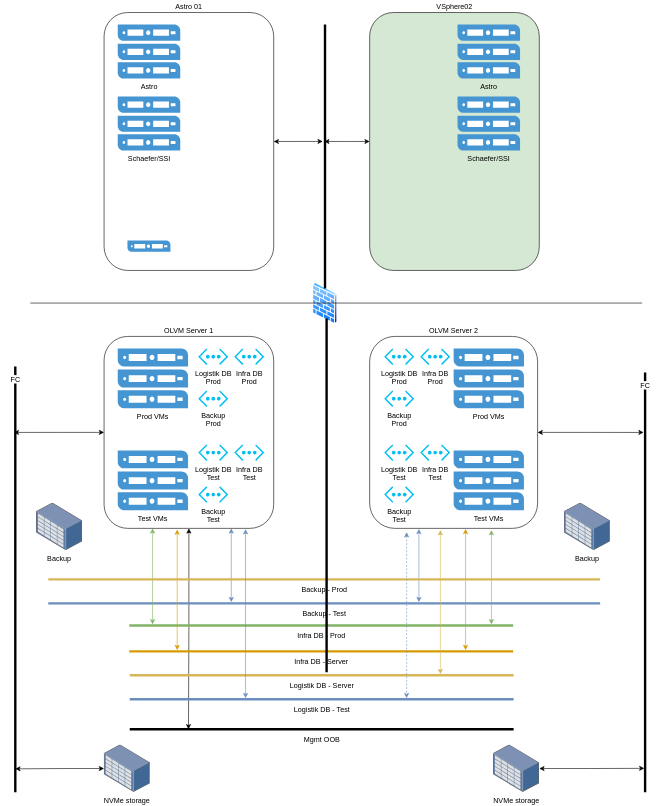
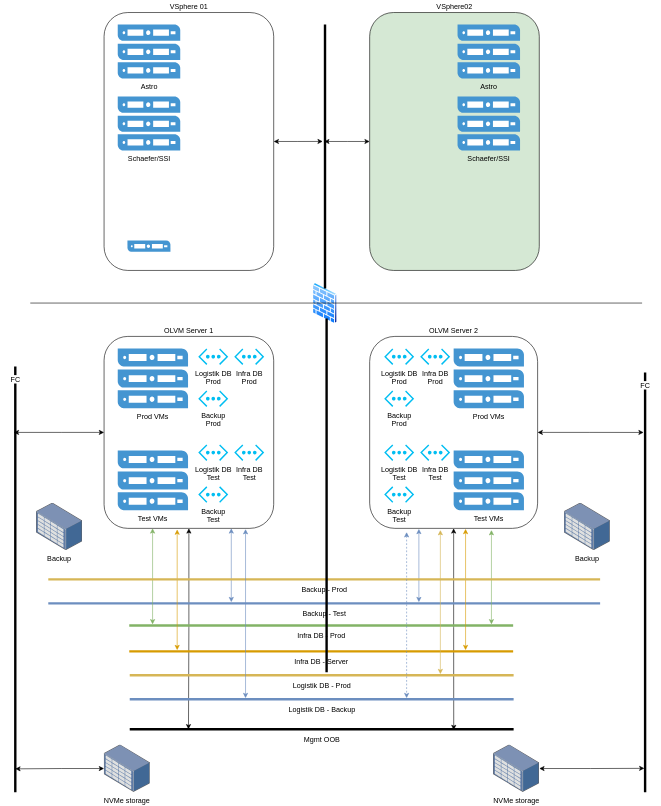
- <mxCell id="28" value="Astro 01" style="rounded=1;whiteSpace=wrap;html=1;verticalAlign=bottom;labelPosition=center;verticalLabelPosition=top;align=center;arcSize=14;" vertex="1" parent="1"><mxGeometry x="173" y="20" width="282.8" height="430" as="geometry" /></mxCell>
+ <mxCell id="28" value="VSphere 01" style="rounded=1;whiteSpace=wrap;html=1;verticalAlign=bottom;labelPosition=center;verticalLabelPosition=top;align=center;arcSize=14;" vertex="1" parent="1"><mxGeometry x="173" y="20" width="282.8" height="430" as="geometry" /></mxCell>
+ <mxCell id="8" style="edgeStyle=orthogonalEdgeStyle;rounded=0;orthogonalLoop=1;jettySize=auto;html=1;startArrow=classic;startFill=1;strokeColor=default;entryX=0.844;entryY=0.625;entryDx=0;entryDy=0;entryPerimeter=0;" edge="1" parent="1" source="9" target="19"><mxGeometry relative="1" as="geometry"><mxPoint x="756" y="1180" as="targetPoint" /></mxGeometry></mxCell>
- <mxCell id="15" value="Logistik DB - Server" style="line;strokeWidth=4;html=1;perimeter=backbonePerimeter;points=[];outlineConnect=0;fillColor=#fff2cc;strokeColor=#d6b656;" vertex="1" parent="1"><mxGeometry x="215.8" y="1120" width="640" height="10" as="geometry" /></mxCell>
+ <mxCell id="15" value="Logistik DB - Prod" style="line;strokeWidth=4;html=1;perimeter=backbonePerimeter;points=[];outlineConnect=0;fillColor=#fff2cc;strokeColor=#d6b656;" vertex="1" parent="1"><mxGeometry x="215.8" y="1120" width="640" height="10" as="geometry" /></mxCell>
- <mxCell id="31" value="Logistik DB - Test" style="line;strokeWidth=4;html=1;perimeter=backbonePerimeter;points=[];outlineConnect=0;fillColor=#dae8fc;strokeColor=#6c8ebf;" vertex="1" parent="1"><mxGeometry x="215.8" y="1160" width="640" height="10" as="geometry" /></mxCell>
+ <mxCell id="31" value="Logistik DB - Backup" style="line;strokeWidth=4;html=1;perimeter=backbonePerimeter;points=[];outlineConnect=0;fillColor=#dae8fc;strokeColor=#6c8ebf;" vertex="1" parent="1"><mxGeometry x="215.8" y="1160" width="640" height="10" as="geometry" /></mxCell>
